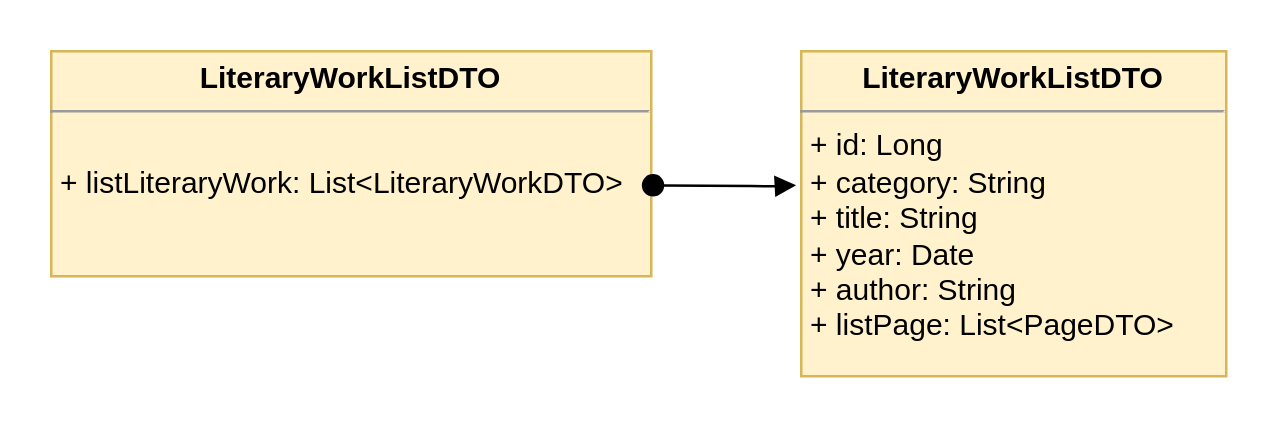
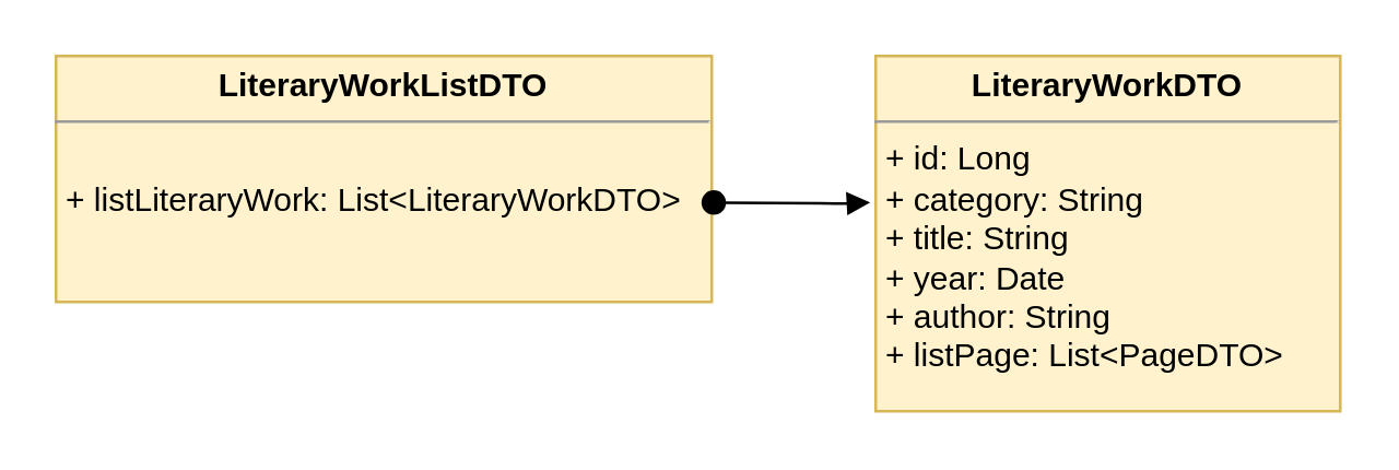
- <mxCell id="2" value="&lt;p style=&quot;margin: 0px ; margin-top: 4px ; text-align: center&quot;&gt;&lt;b&gt;LiteraryWorkListDTO&lt;/b&gt;&lt;/p&gt;&lt;hr size=&quot;1&quot;&gt;&lt;p style=&quot;margin: 0px ; margin-left: 4px&quot;&gt;+ id: Long&lt;/p&gt;&lt;p style=&quot;margin: 0px ; margin-left: 4px&quot;&gt;+ category: String&lt;/p&gt;&lt;p style=&quot;margin: 0px ; margin-left: 4px&quot;&gt;+ title: String&lt;/p&gt;&lt;p style=&quot;margin: 0px ; margin-left: 4px&quot;&gt;+ year: Date&lt;/p&gt;&lt;p style=&quot;margin: 0px ; margin-left: 4px&quot;&gt;+ author: String&lt;/p&gt;&lt;p style=&quot;margin: 0px ; margin-left: 4px&quot;&gt;+ listPage:&amp;nbsp;List&amp;lt;PageDTO&amp;gt;&lt;/p&gt;&lt;p style=&quot;margin: 0px ; margin-left: 4px&quot;&gt;&lt;br&gt;&lt;/p&gt;" style="verticalAlign=top;align=left;overflow=fill;fontSize=12;fontFamily=Helvetica;html=1;fillColor=#fff2cc;strokeColor=#d6b656;" vertex="1" parent="1"><mxGeometry x="320" y="20" width="170" height="130" as="geometry" /></mxCell>
+ <mxCell id="2" value="&lt;p style=&quot;margin: 0px ; margin-top: 4px ; text-align: center&quot;&gt;&lt;b&gt;LiteraryWorkDTO&lt;/b&gt;&lt;/p&gt;&lt;hr size=&quot;1&quot;&gt;&lt;p style=&quot;margin: 0px ; margin-left: 4px&quot;&gt;+ id: Long&lt;/p&gt;&lt;p style=&quot;margin: 0px ; margin-left: 4px&quot;&gt;+ category: String&lt;/p&gt;&lt;p style=&quot;margin: 0px ; margin-left: 4px&quot;&gt;+ title: String&lt;/p&gt;&lt;p style=&quot;margin: 0px ; margin-left: 4px&quot;&gt;+ year: Date&lt;/p&gt;&lt;p style=&quot;margin: 0px ; margin-left: 4px&quot;&gt;+ author: String&lt;/p&gt;&lt;p style=&quot;margin: 0px ; margin-left: 4px&quot;&gt;+ listPage:&amp;nbsp;List&amp;lt;PageDTO&amp;gt;&lt;/p&gt;&lt;p style=&quot;margin: 0px ; margin-left: 4px&quot;&gt;&lt;br&gt;&lt;/p&gt;" style="verticalAlign=top;align=left;overflow=fill;fontSize=12;fontFamily=Helvetica;html=1;fillColor=#fff2cc;strokeColor=#d6b656;" vertex="1" parent="1"><mxGeometry x="320" y="20" width="170" height="130" as="geometry" /></mxCell>
